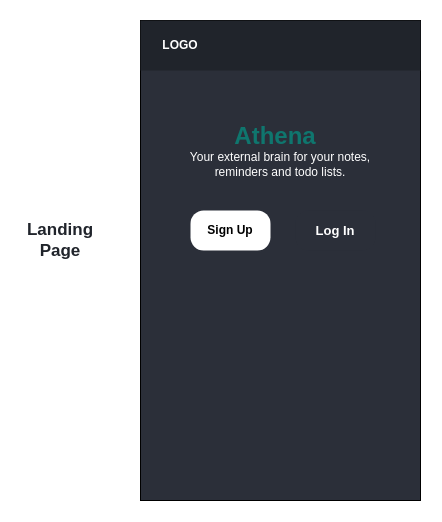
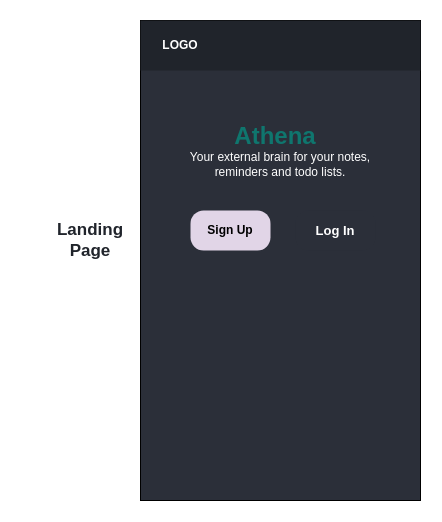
- <mxCell id="8" value="Sign Up" style="rounded=1;whiteSpace=wrap;html=1;labelBackgroundColor=none;labelBorderColor=none;fontColor=#000000;strokeColor=none;strokeWidth=2;fillColor=#FFFFFF;fontStyle=1;arcSize=33;" vertex="1" parent="1"><mxGeometry x="190" y="210" width="80" height="40" as="geometry" /></mxCell>
+ <mxCell id="8" value="Sign Up" style="rounded=1;whiteSpace=wrap;html=1;labelBackgroundColor=none;labelBorderColor=none;fontColor=#000000;strokeColor=none;strokeWidth=2;fillColor=#e1d5e7;fontStyle=1;arcSize=33;" vertex="1" parent="1"><mxGeometry x="190" y="210" width="80" height="40" as="geometry" /></mxCell>
- <mxCell id="9" value="&lt;font style=&quot;font-size: 17px;&quot;&gt;&lt;b&gt;Landing Page&lt;/b&gt;&lt;/font&gt;" style="text;html=1;strokeColor=none;fillColor=none;align=center;verticalAlign=middle;whiteSpace=wrap;rounded=0;fontSize=10;fontColor=#20242B;" vertex="1" parent="1"><mxGeometry x="20" y="220" width="80" height="40" as="geometry" /></mxCell>
+ <mxCell id="9" value="&lt;font style=&quot;font-size: 17px;&quot;&gt;&lt;b&gt;Landing Page&lt;/b&gt;&lt;/font&gt;" style="text;html=1;strokeColor=none;fillColor=none;align=center;verticalAlign=middle;whiteSpace=wrap;rounded=0;fontSize=10;fontColor=#20242B;" vertex="1" parent="1"><mxGeometry x="50" y="220" width="80" height="40" as="geometry" /></mxCell>
